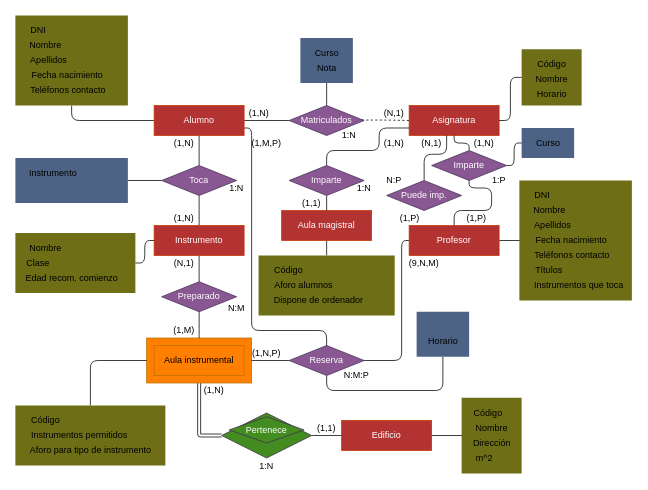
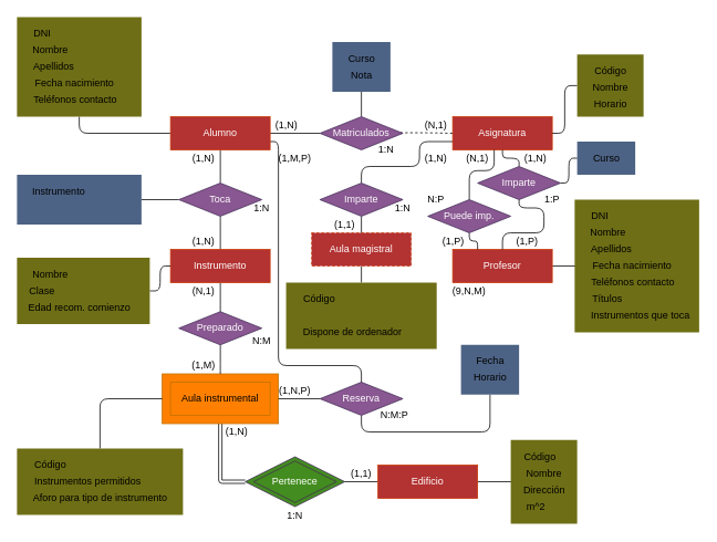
+ <mxCell id="90" style="edgeStyle=orthogonalEdgeStyle;html=1;entryX=0.25;entryY=0;entryDx=0;entryDy=0;endArrow=none;endFill=0;" parent="1" source="91" target="38" edge="1"><mxGeometry relative="1" as="geometry" /></mxCell>
- <mxCell id="40" value="&lt;font color=&quot;#ffffff&quot;&gt;Aula magistral&lt;/font&gt;" style="rounded=0;whiteSpace=wrap;html=1;strokeColor=#C73500;fontColor=#000000;fillColor=#B33232;" parent="1" vertex="1"><mxGeometry x="375" y="280" width="120" height="40" as="geometry" /></mxCell>
+ <mxCell id="40" value="&lt;font color=&quot;#ffffff&quot;&gt;Aula magistral&lt;/font&gt;" style="rounded=0;whiteSpace=wrap;html=1;strokeColor=#C73500;fontColor=#000000;fillColor=#B33232;dashed=1;" parent="1" vertex="1"><mxGeometry x="375" y="280" width="120" height="40" as="geometry" /></mxCell>
- <mxCell id="73" value="Aforo alumnos" style="text;html=1;align=center;verticalAlign=middle;resizable=0;points=[];autosize=1;" parent="72" vertex="1"><mxGeometry x="15" y="30" width="90" height="20" as="geometry" /></mxCell>
- <mxCell id="37" style="edgeStyle=orthogonalEdgeStyle;html=1;entryX=1;entryY=0.5;entryDx=0;entryDy=0;endArrow=none;endFill=0;" parent="1" source="38" target="27" edge="1"><mxGeometry relative="1" as="geometry"><Array as="points"><mxPoint x="535" y="320" /><mxPoint x="535" y="480" /></Array></mxGeometry></mxCell>
+ <mxCell id="88" value="Fecha" style="text;html=1;align=center;verticalAlign=middle;resizable=0;points=[];autosize=1;strokeColor=none;" parent="86" vertex="1"><mxGeometry x="10" y="10" width="50" height="20" as="geometry" /></mxCell>
- <mxCell id="81" value="Pertenece" style="rhombus;whiteSpace=wrap;html=1;strokeColor=#432D57;fontColor=#ffffff;fillColor=#438C1F;" parent="1" vertex="1"><mxGeometry x="305" y="555" width="100" height="35" as="geometry" /></mxCell>
+ <mxCell id="81" value="Pertenece" style="rhombus;whiteSpace=wrap;html=1;strokeColor=#432D57;fontColor=#ffffff;fillColor=#438C1F;" parent="1" vertex="1"><mxGeometry x="305" y="555" width="100" height="50" as="geometry" /></mxCell>
